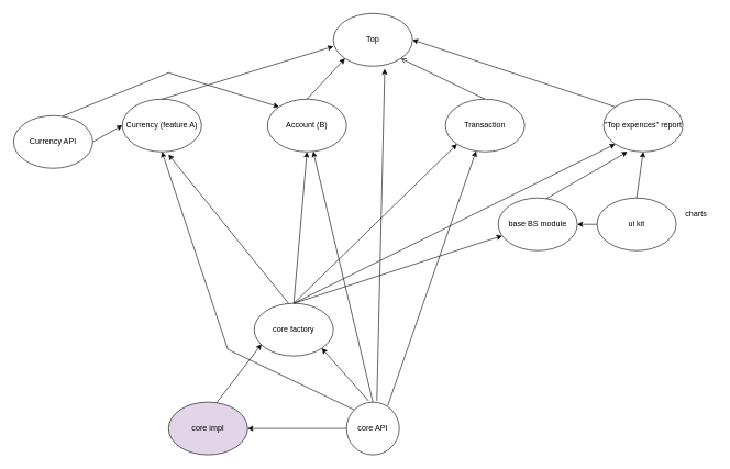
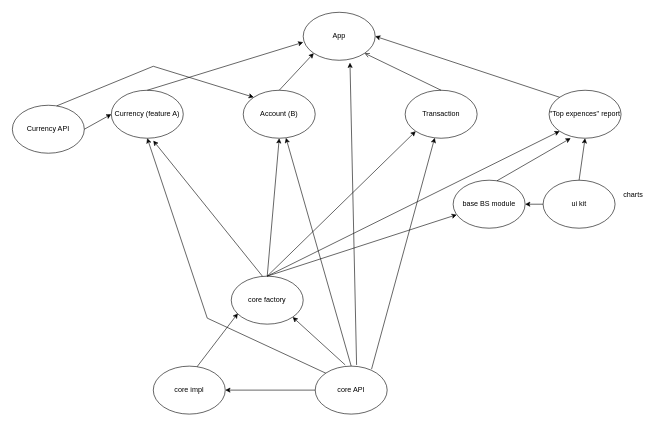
- <mxCell id="2" value="Top" style="ellipse;whiteSpace=wrap;html=1;" vertex="1" parent="1"><mxGeometry x="505" y="20" width="120" height="80" as="geometry" /></mxCell>
+ <mxCell id="2" value="App" style="ellipse;whiteSpace=wrap;html=1;" vertex="1" parent="1"><mxGeometry x="505" y="20" width="120" height="80" as="geometry" /></mxCell>
- <mxCell id="13" value="core impl" style="ellipse;whiteSpace=wrap;html=1;fillColor=#e1d5e7;" vertex="1" parent="1"><mxGeometry x="255" y="610" width="120" height="80" as="geometry" /></mxCell>
+ <mxCell id="13" value="core impl" style="ellipse;whiteSpace=wrap;html=1;" vertex="1" parent="1"><mxGeometry x="255" y="610" width="120" height="80" as="geometry" /></mxCell>
- <mxCell id="12" value="core API" style="ellipse;whiteSpace=wrap;html=1;" vertex="1" parent="1"><mxGeometry x="525" y="610" width="80" height="80" as="geometry" /></mxCell>
+ <mxCell id="12" value="core API" style="ellipse;whiteSpace=wrap;html=1;" vertex="1" parent="1"><mxGeometry x="525" y="610" width="120" height="80" as="geometry" /></mxCell>
